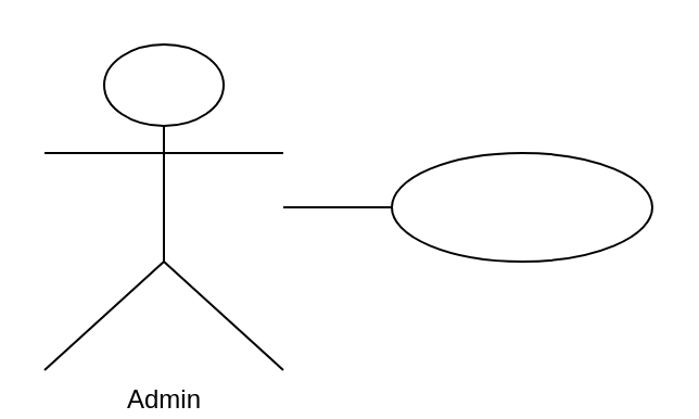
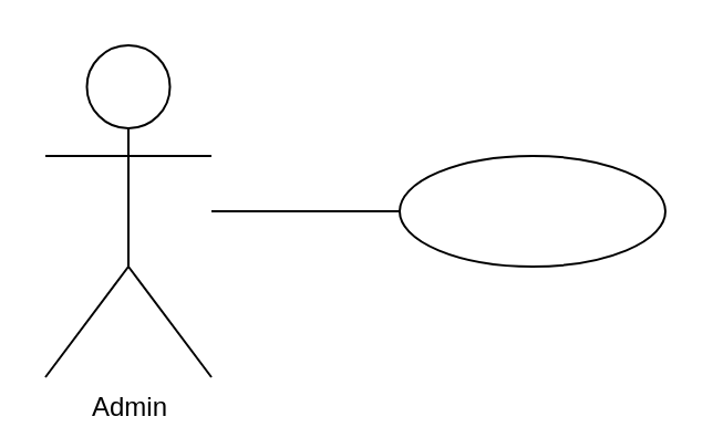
- <mxCell id="2" value="Admin" style="shape=umlActor;verticalLabelPosition=bottom;verticalAlign=top;html=1;outlineConnect=0;" vertex="1" parent="1"><mxGeometry x="20" y="20" width="110" height="150" as="geometry" /></mxCell>
+ <mxCell id="2" value="Admin" style="shape=umlActor;verticalLabelPosition=bottom;verticalAlign=top;html=1;outlineConnect=0;" vertex="1" parent="1"><mxGeometry x="20" y="20" width="75" height="150" as="geometry" /></mxCell>
